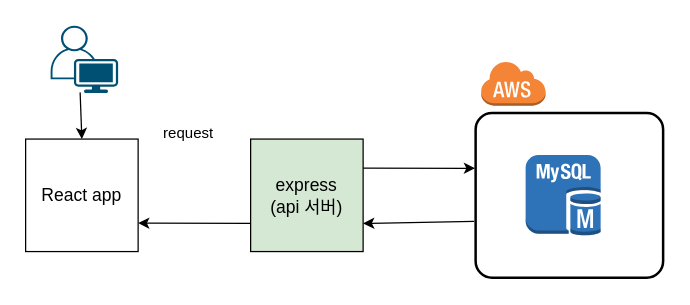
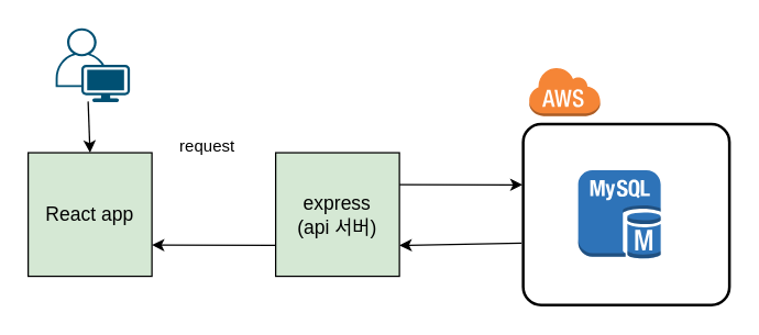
- <mxCell id="2" value="&lt;font style=&quot;font-size: 14px&quot;&gt;React app&lt;/font&gt;" style="whiteSpace=wrap;html=1;aspect=fixed;" vertex="1" parent="1"><mxGeometry x="20" y="110.75" width="90" height="90" as="geometry" /></mxCell>
+ <mxCell id="2" value="&lt;font style=&quot;font-size: 14px&quot;&gt;React app&lt;/font&gt;" style="whiteSpace=wrap;html=1;aspect=fixed;fillColor=#d5e8d4;" vertex="1" parent="1"><mxGeometry x="20" y="110.75" width="90" height="90" as="geometry" /></mxCell>
